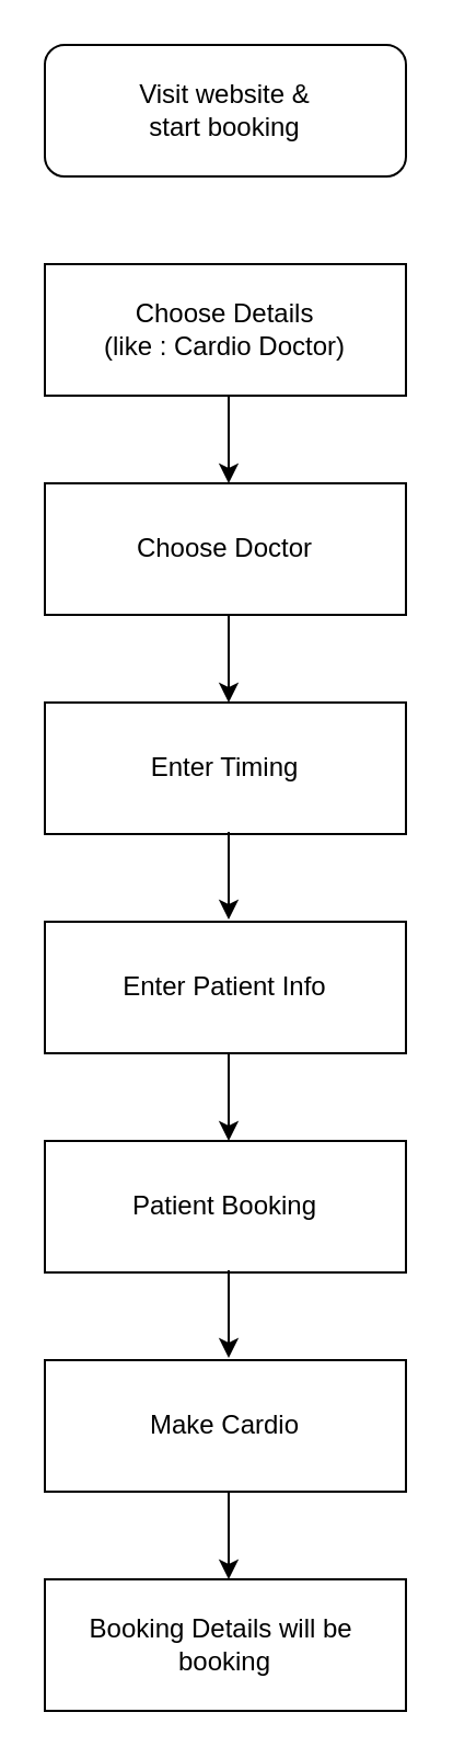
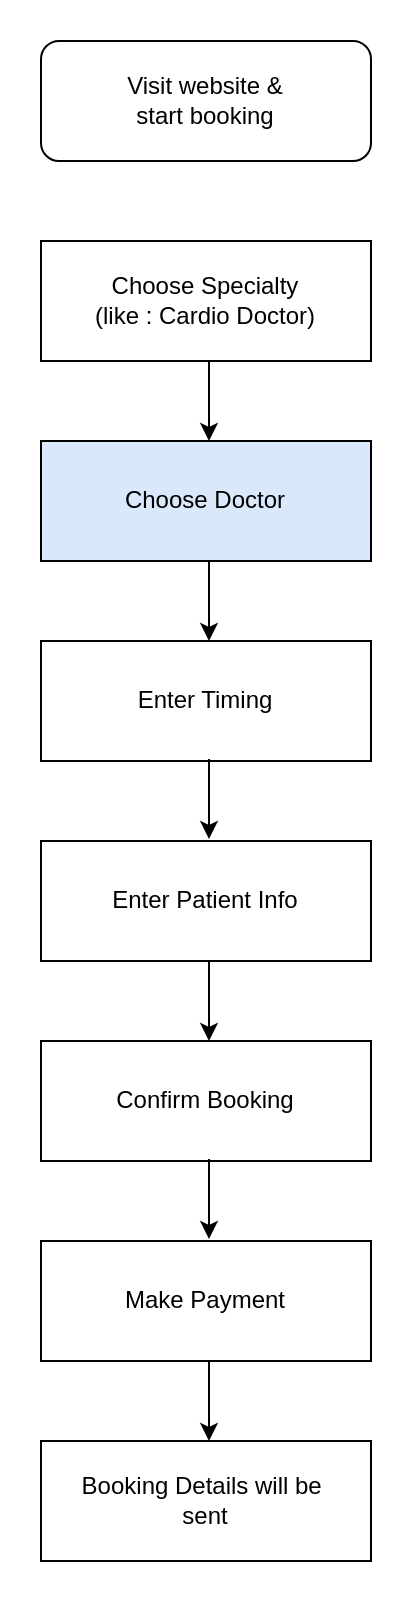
- <mxCell id="3" value="Choose Details&lt;br&gt;(like : Cardio Doctor)" style="rounded=0;whiteSpace=wrap;html=1;" vertex="1" parent="1"><mxGeometry x="20" y="120" width="165" height="60" as="geometry" /></mxCell>
+ <mxCell id="3" value="Choose Specialty&lt;br&gt;(like : Cardio Doctor)" style="rounded=0;whiteSpace=wrap;html=1;" vertex="1" parent="1"><mxGeometry x="20" y="120" width="165" height="60" as="geometry" /></mxCell>
- <mxCell id="4" value="Choose Doctor" style="rounded=0;whiteSpace=wrap;html=1;" vertex="1" parent="1"><mxGeometry x="20" y="220" width="165" height="60" as="geometry" /></mxCell>
+ <mxCell id="4" value="Choose Doctor" style="rounded=0;whiteSpace=wrap;html=1;fillColor=#dae8fc;" vertex="1" parent="1"><mxGeometry x="20" y="220" width="165" height="60" as="geometry" /></mxCell>
- <mxCell id="7" value="Patient Booking" style="rounded=0;whiteSpace=wrap;html=1;" vertex="1" parent="1"><mxGeometry x="20" y="520" width="165" height="60" as="geometry" /></mxCell>
+ <mxCell id="7" value="Confirm Booking" style="rounded=0;whiteSpace=wrap;html=1;" vertex="1" parent="1"><mxGeometry x="20" y="520" width="165" height="60" as="geometry" /></mxCell>
- <mxCell id="8" value="Make Cardio" style="rounded=0;whiteSpace=wrap;html=1;" vertex="1" parent="1"><mxGeometry x="20" y="620" width="165" height="60" as="geometry" /></mxCell>
+ <mxCell id="8" value="Make Payment" style="rounded=0;whiteSpace=wrap;html=1;" vertex="1" parent="1"><mxGeometry x="20" y="620" width="165" height="60" as="geometry" /></mxCell>
- <mxCell id="9" value="Booking Details will be&amp;nbsp;&lt;div&gt;booking&lt;/div&gt;" style="rounded=0;whiteSpace=wrap;html=1;" vertex="1" parent="1"><mxGeometry x="20" y="720" width="165" height="60" as="geometry" /></mxCell>
+ <mxCell id="9" value="Booking Details will be&amp;nbsp;&lt;div&gt;sent&lt;/div&gt;" style="rounded=0;whiteSpace=wrap;html=1;" vertex="1" parent="1"><mxGeometry x="20" y="720" width="165" height="60" as="geometry" /></mxCell>
